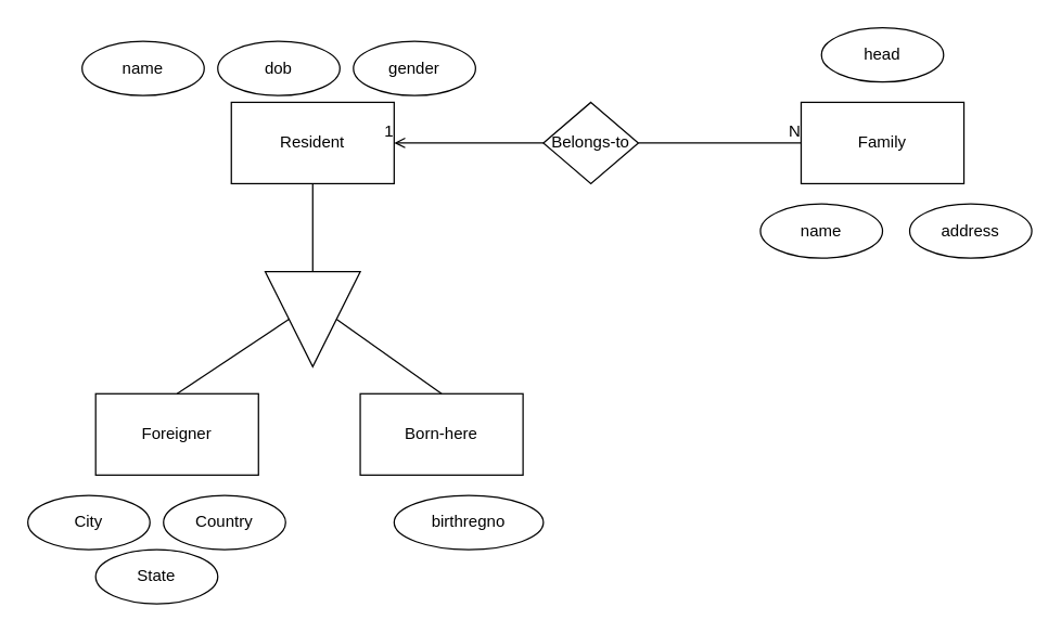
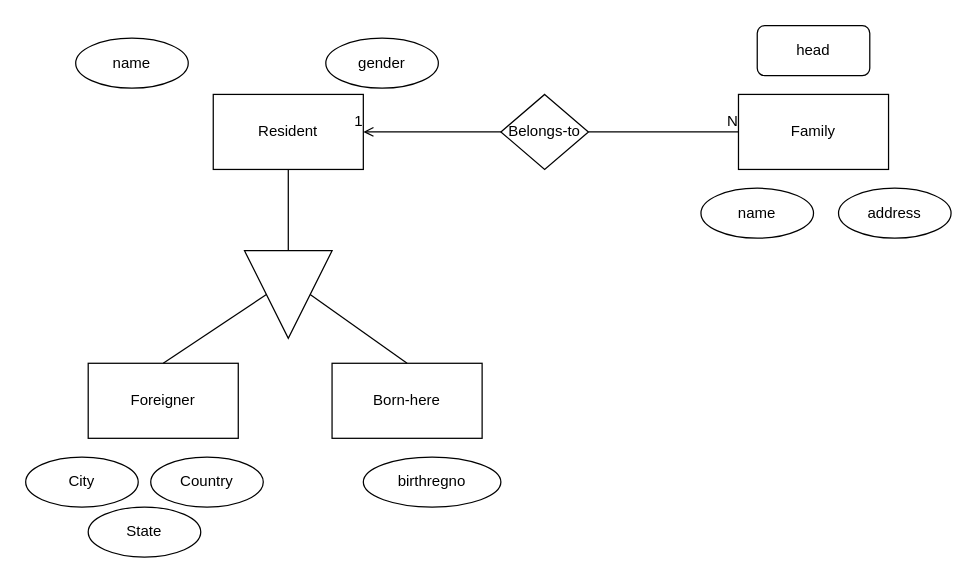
- <mxCell id="24" value="head" style="ellipse;whiteSpace=wrap;html=1;" vertex="1" parent="1"><mxGeometry x="605" y="20" width="90" height="40" as="geometry" /></mxCell>
+ <mxCell id="24" value="head" style="whiteSpace=wrap;html=1;rounded=1;" vertex="1" parent="1"><mxGeometry x="605" y="20" width="90" height="40" as="geometry" /></mxCell>
- <mxCell id="22" value="dob" style="ellipse;whiteSpace=wrap;html=1;" vertex="1" parent="1"><mxGeometry x="160" y="30" width="90" height="40" as="geometry" /></mxCell>
